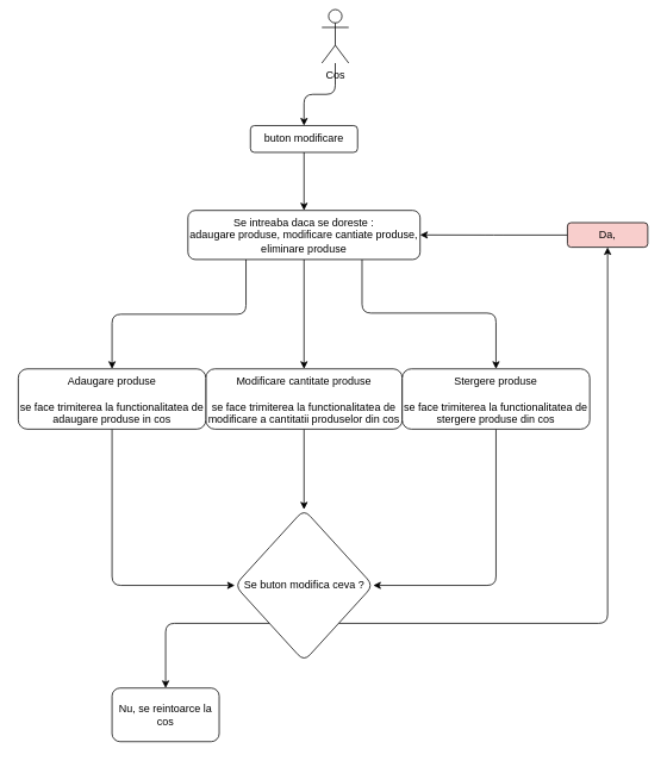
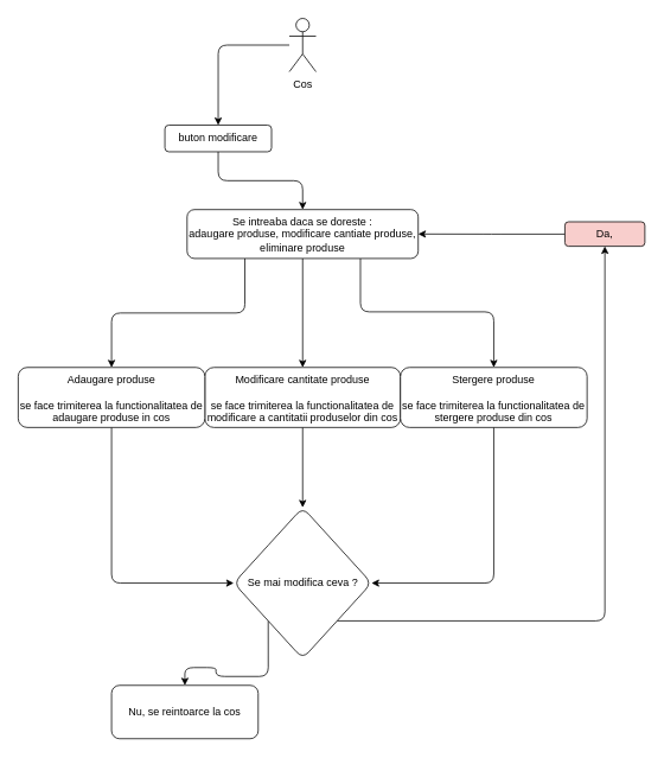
- <mxCell id="3" value="Cos&lt;br&gt;" style="shape=umlActor;verticalLabelPosition=bottom;verticalAlign=top;html=1;outlineConnect=0;rounded=1;" vertex="1" parent="1"><mxGeometry x="360" y="10" width="30" height="60" as="geometry" /></mxCell>
+ <mxCell id="3" value="Cos&lt;br&gt;" style="shape=umlActor;verticalLabelPosition=bottom;verticalAlign=top;html=1;outlineConnect=0;rounded=1;" vertex="1" parent="1"><mxGeometry x="325" y="20" width="30" height="60" as="geometry" /></mxCell>
- <mxCell id="5" value="buton modificare&lt;br&gt;" style="whiteSpace=wrap;html=1;verticalAlign=top;rounded=1;" vertex="1" parent="1"><mxGeometry x="280" y="140" width="120" height="30" as="geometry" /></mxCell>
+ <mxCell id="5" value="buton modificare&lt;br&gt;" style="whiteSpace=wrap;html=1;verticalAlign=top;rounded=1;" vertex="1" parent="1"><mxGeometry x="185" y="140" width="120" height="30" as="geometry" /></mxCell>
- <mxCell id="18" value="Se buton modifica ceva ?" style="rhombus;whiteSpace=wrap;html=1;rounded=1;" vertex="1" parent="1"><mxGeometry x="262.5" y="570" width="155" height="170" as="geometry" /></mxCell>
+ <mxCell id="18" value="Se mai modifica ceva ?" style="rhombus;whiteSpace=wrap;html=1;rounded=1;" vertex="1" parent="1"><mxGeometry x="262.5" y="570" width="155" height="170" as="geometry" /></mxCell>
- <mxCell id="19" value="Nu, se reintoarce la cos" style="rounded=1;whiteSpace=wrap;html=1;" vertex="1" parent="1"><mxGeometry x="125" y="770" width="120" height="60" as="geometry" /></mxCell>
+ <mxCell id="19" value="Nu, se reintoarce la cos" style="rounded=1;whiteSpace=wrap;html=1;" vertex="1" parent="1"><mxGeometry x="125" y="770" width="165" height="60" as="geometry" /></mxCell>
